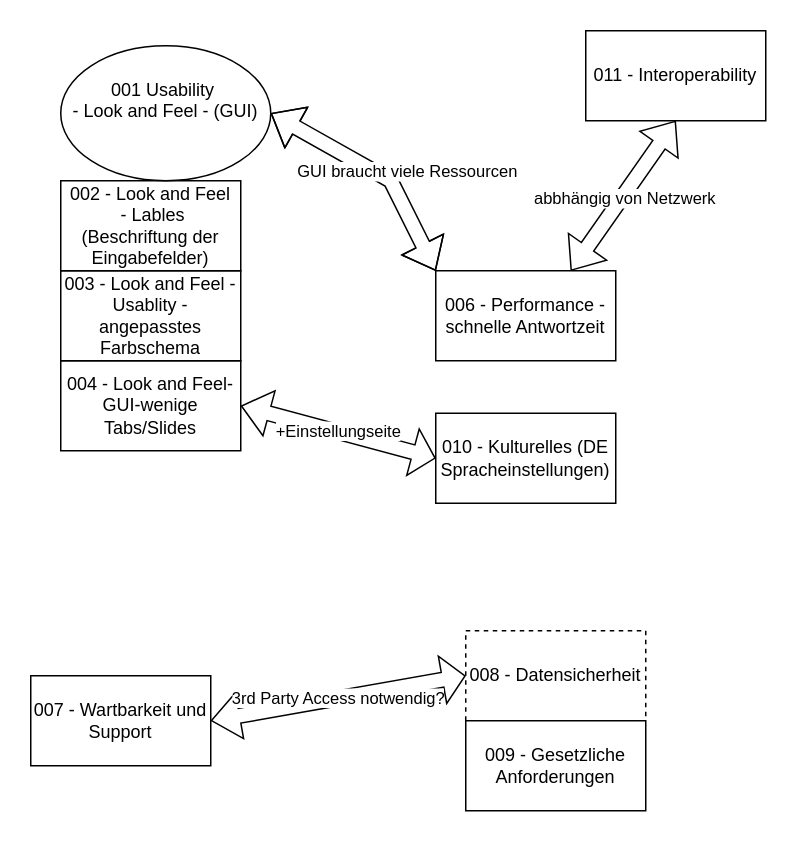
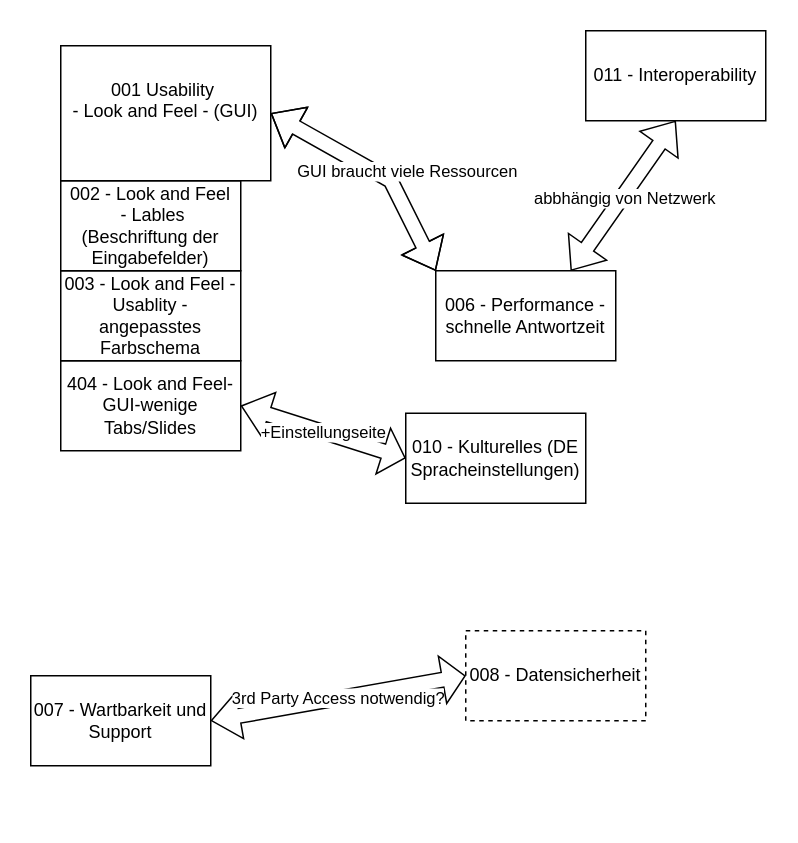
- <mxCell id="10" value="001&amp;nbsp;&lt;span style=&quot;background-color: initial;&quot;&gt;Usability&amp;nbsp;&lt;/span&gt;&lt;div&gt;&lt;div style=&quot;font-size: 14px;&quot;&gt;&lt;div style=&quot;font-size: 12px; text-align: left; text-wrap-mode: nowrap;&quot;&gt;&lt;span style=&quot;text-align: center; text-wrap-mode: wrap;&quot;&gt;- Look and Feel - (GUI&lt;/span&gt;&lt;span style=&quot;text-align: center; text-wrap-mode: wrap; background-color: initial;&quot;&gt;)&lt;/span&gt;&lt;/div&gt;&lt;div&gt;&lt;span style=&quot;text-align: center; text-wrap-mode: wrap; background-color: initial;&quot;&gt;&lt;br&gt;&lt;/span&gt;&lt;/div&gt;&lt;/div&gt;&lt;/div&gt;" style="ellipse;whiteSpace=wrap;html=1;" parent="1" vertex="1"><mxGeometry x="40" y="30" width="140" height="90" as="geometry" /></mxCell>
+ <mxCell id="10" value="001&amp;nbsp;&lt;span style=&quot;background-color: initial;&quot;&gt;Usability&amp;nbsp;&lt;/span&gt;&lt;div&gt;&lt;div style=&quot;font-size: 14px;&quot;&gt;&lt;div style=&quot;font-size: 12px; text-align: left; text-wrap-mode: nowrap;&quot;&gt;&lt;span style=&quot;text-align: center; text-wrap-mode: wrap;&quot;&gt;- Look and Feel - (GUI&lt;/span&gt;&lt;span style=&quot;text-align: center; text-wrap-mode: wrap; background-color: initial;&quot;&gt;)&lt;/span&gt;&lt;/div&gt;&lt;div&gt;&lt;span style=&quot;text-align: center; text-wrap-mode: wrap; background-color: initial;&quot;&gt;&lt;br&gt;&lt;/span&gt;&lt;/div&gt;&lt;/div&gt;&lt;/div&gt;" style="rounded=0;whiteSpace=wrap;html=1;" parent="1" vertex="1"><mxGeometry x="40" y="30" width="140" height="90" as="geometry" /></mxCell>
- <mxCell id="2" value="004 - Look and Feel-GUI-wenige Tabs/Slides" style="rounded=0;whiteSpace=wrap;html=1;" parent="1" vertex="1"><mxGeometry x="40" y="240" width="120" height="60" as="geometry" /></mxCell>
+ <mxCell id="2" value="404 - Look and Feel-GUI-wenige Tabs/Slides" style="rounded=0;whiteSpace=wrap;html=1;" parent="1" vertex="1"><mxGeometry x="40" y="240" width="120" height="60" as="geometry" /></mxCell>
- <mxCell id="8" value="010 - Kulturelles (DE Spracheinstellungen)" style="rounded=0;whiteSpace=wrap;html=1;" parent="1" vertex="1"><mxGeometry x="290" y="275" width="120" height="60" as="geometry" /></mxCell>
+ <mxCell id="8" value="010 - Kulturelles (DE Spracheinstellungen)" style="rounded=0;whiteSpace=wrap;html=1;" parent="1" vertex="1"><mxGeometry x="270" y="275" width="120" height="60" as="geometry" /></mxCell>
- <mxCell id="7" value="009 - Gesetzliche Anforderungen" style="rounded=0;whiteSpace=wrap;html=1;" parent="1" vertex="1"><mxGeometry x="310" y="480" width="120" height="60" as="geometry" /></mxCell>
